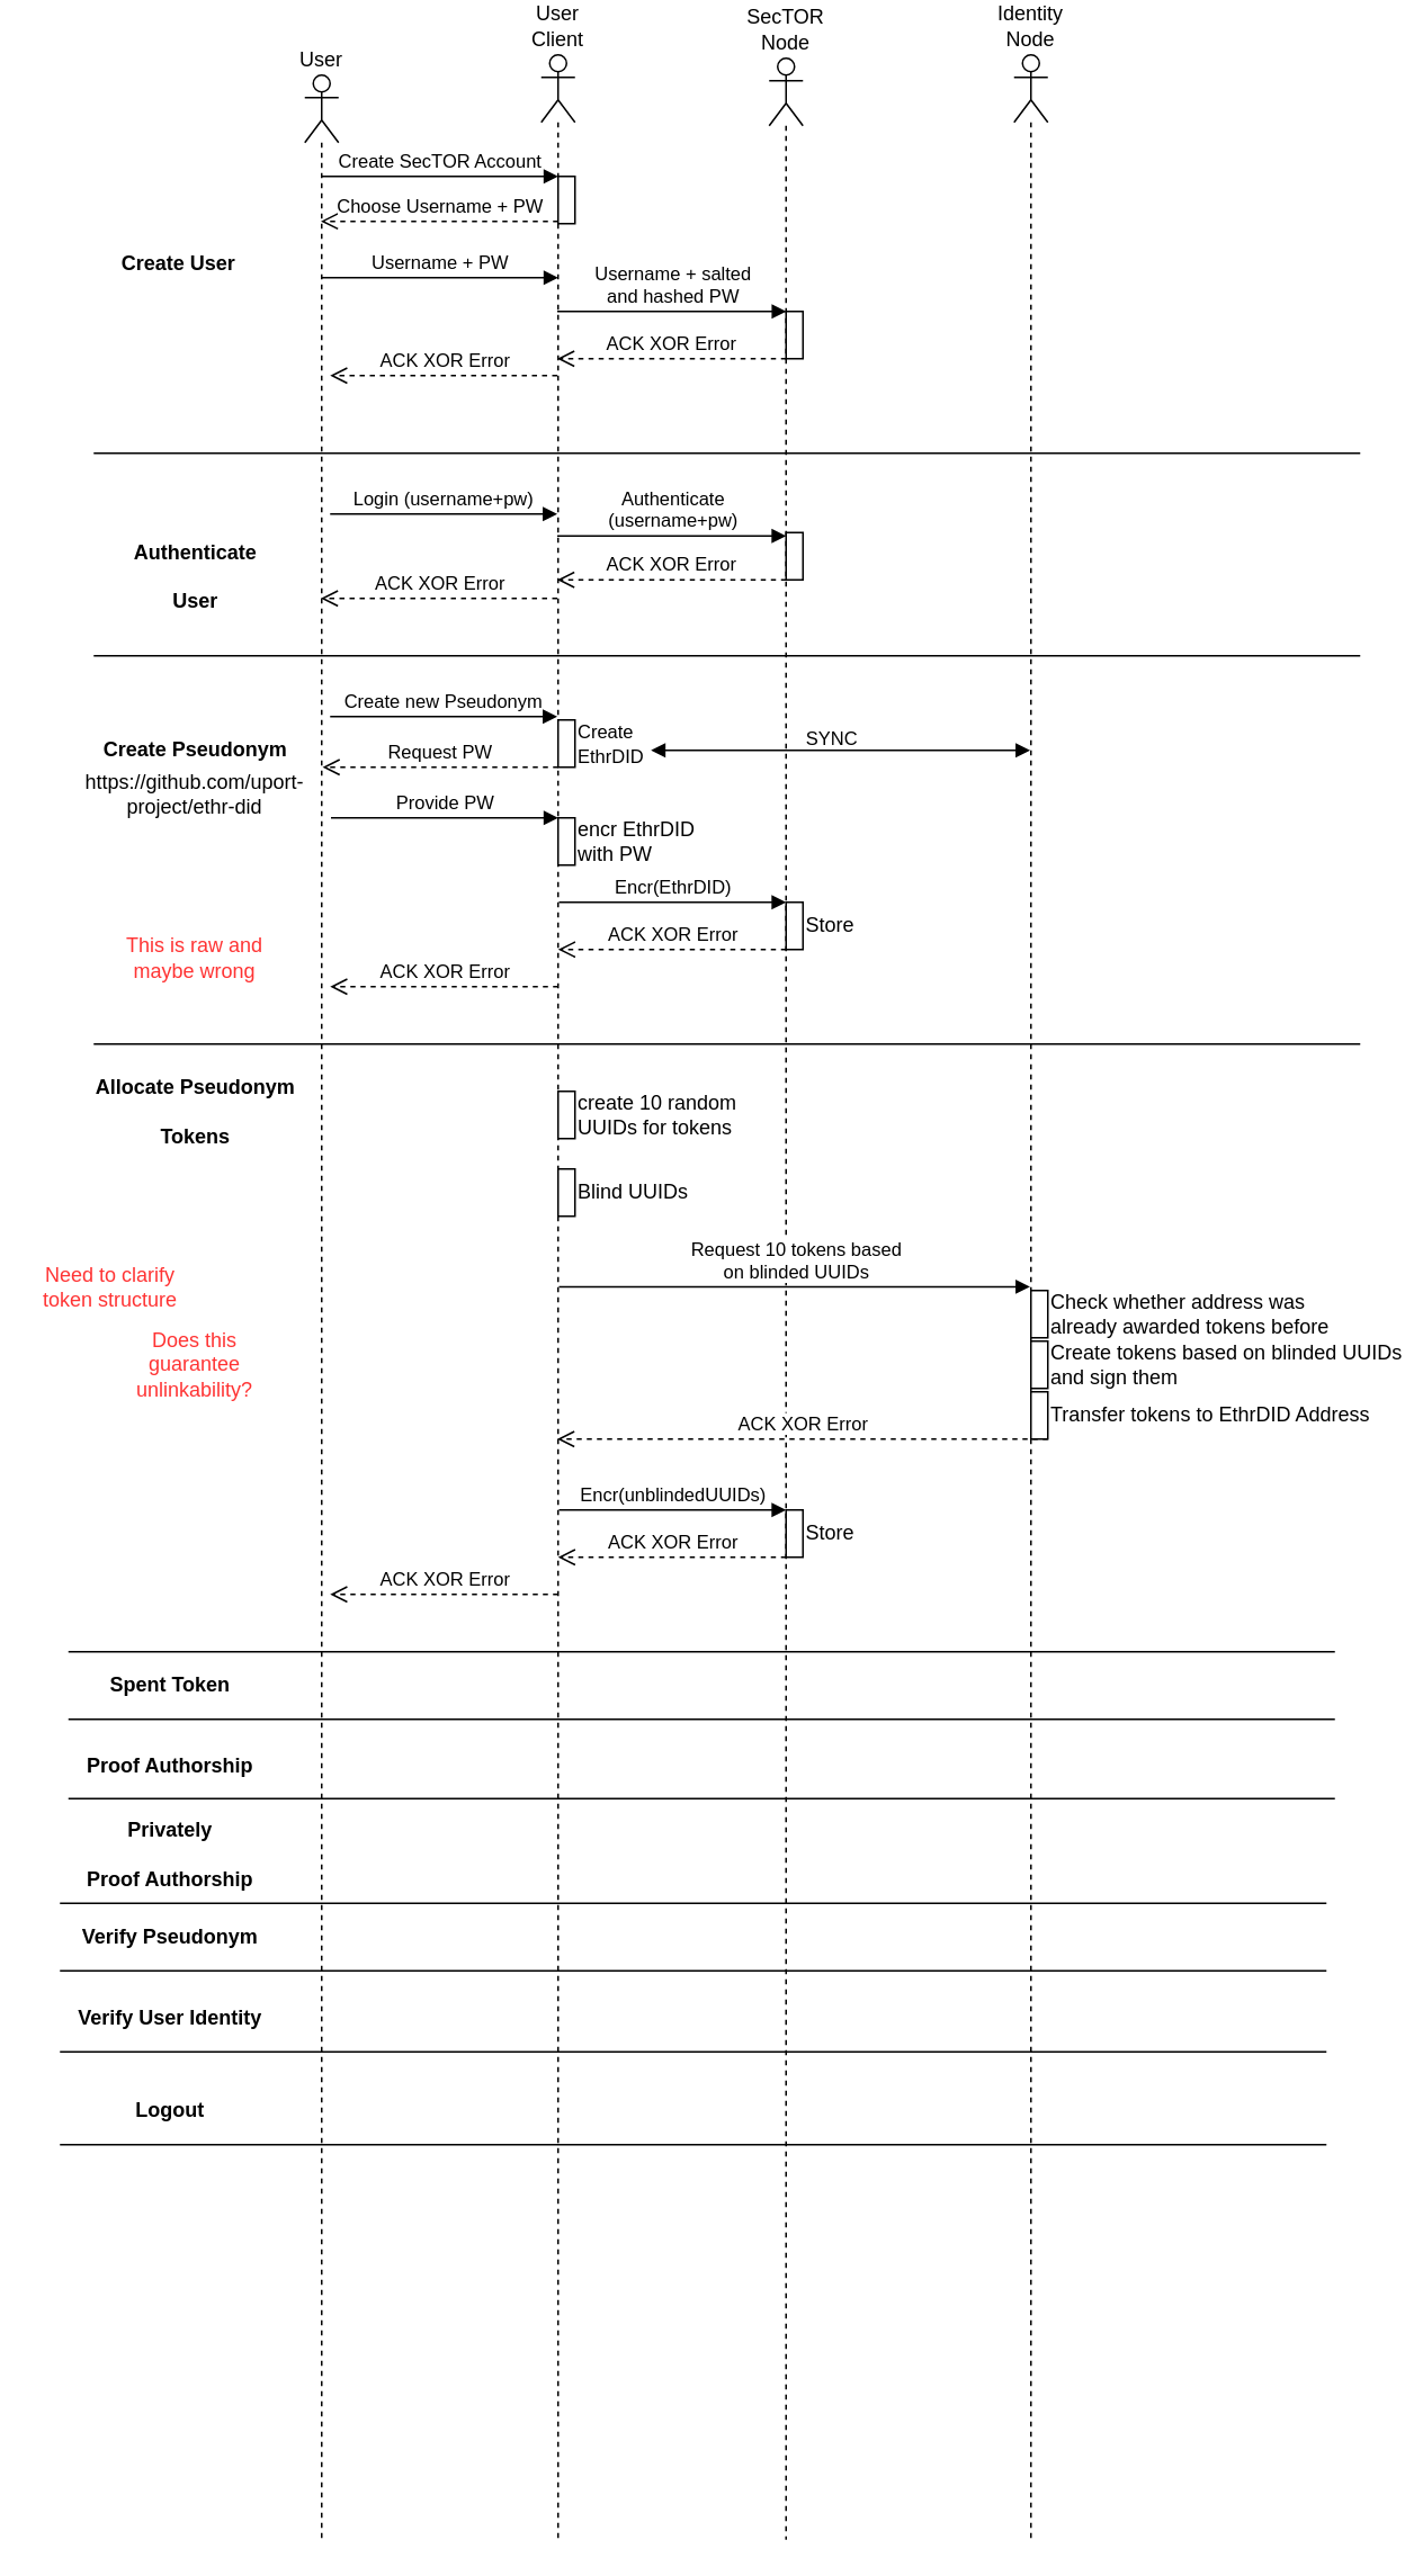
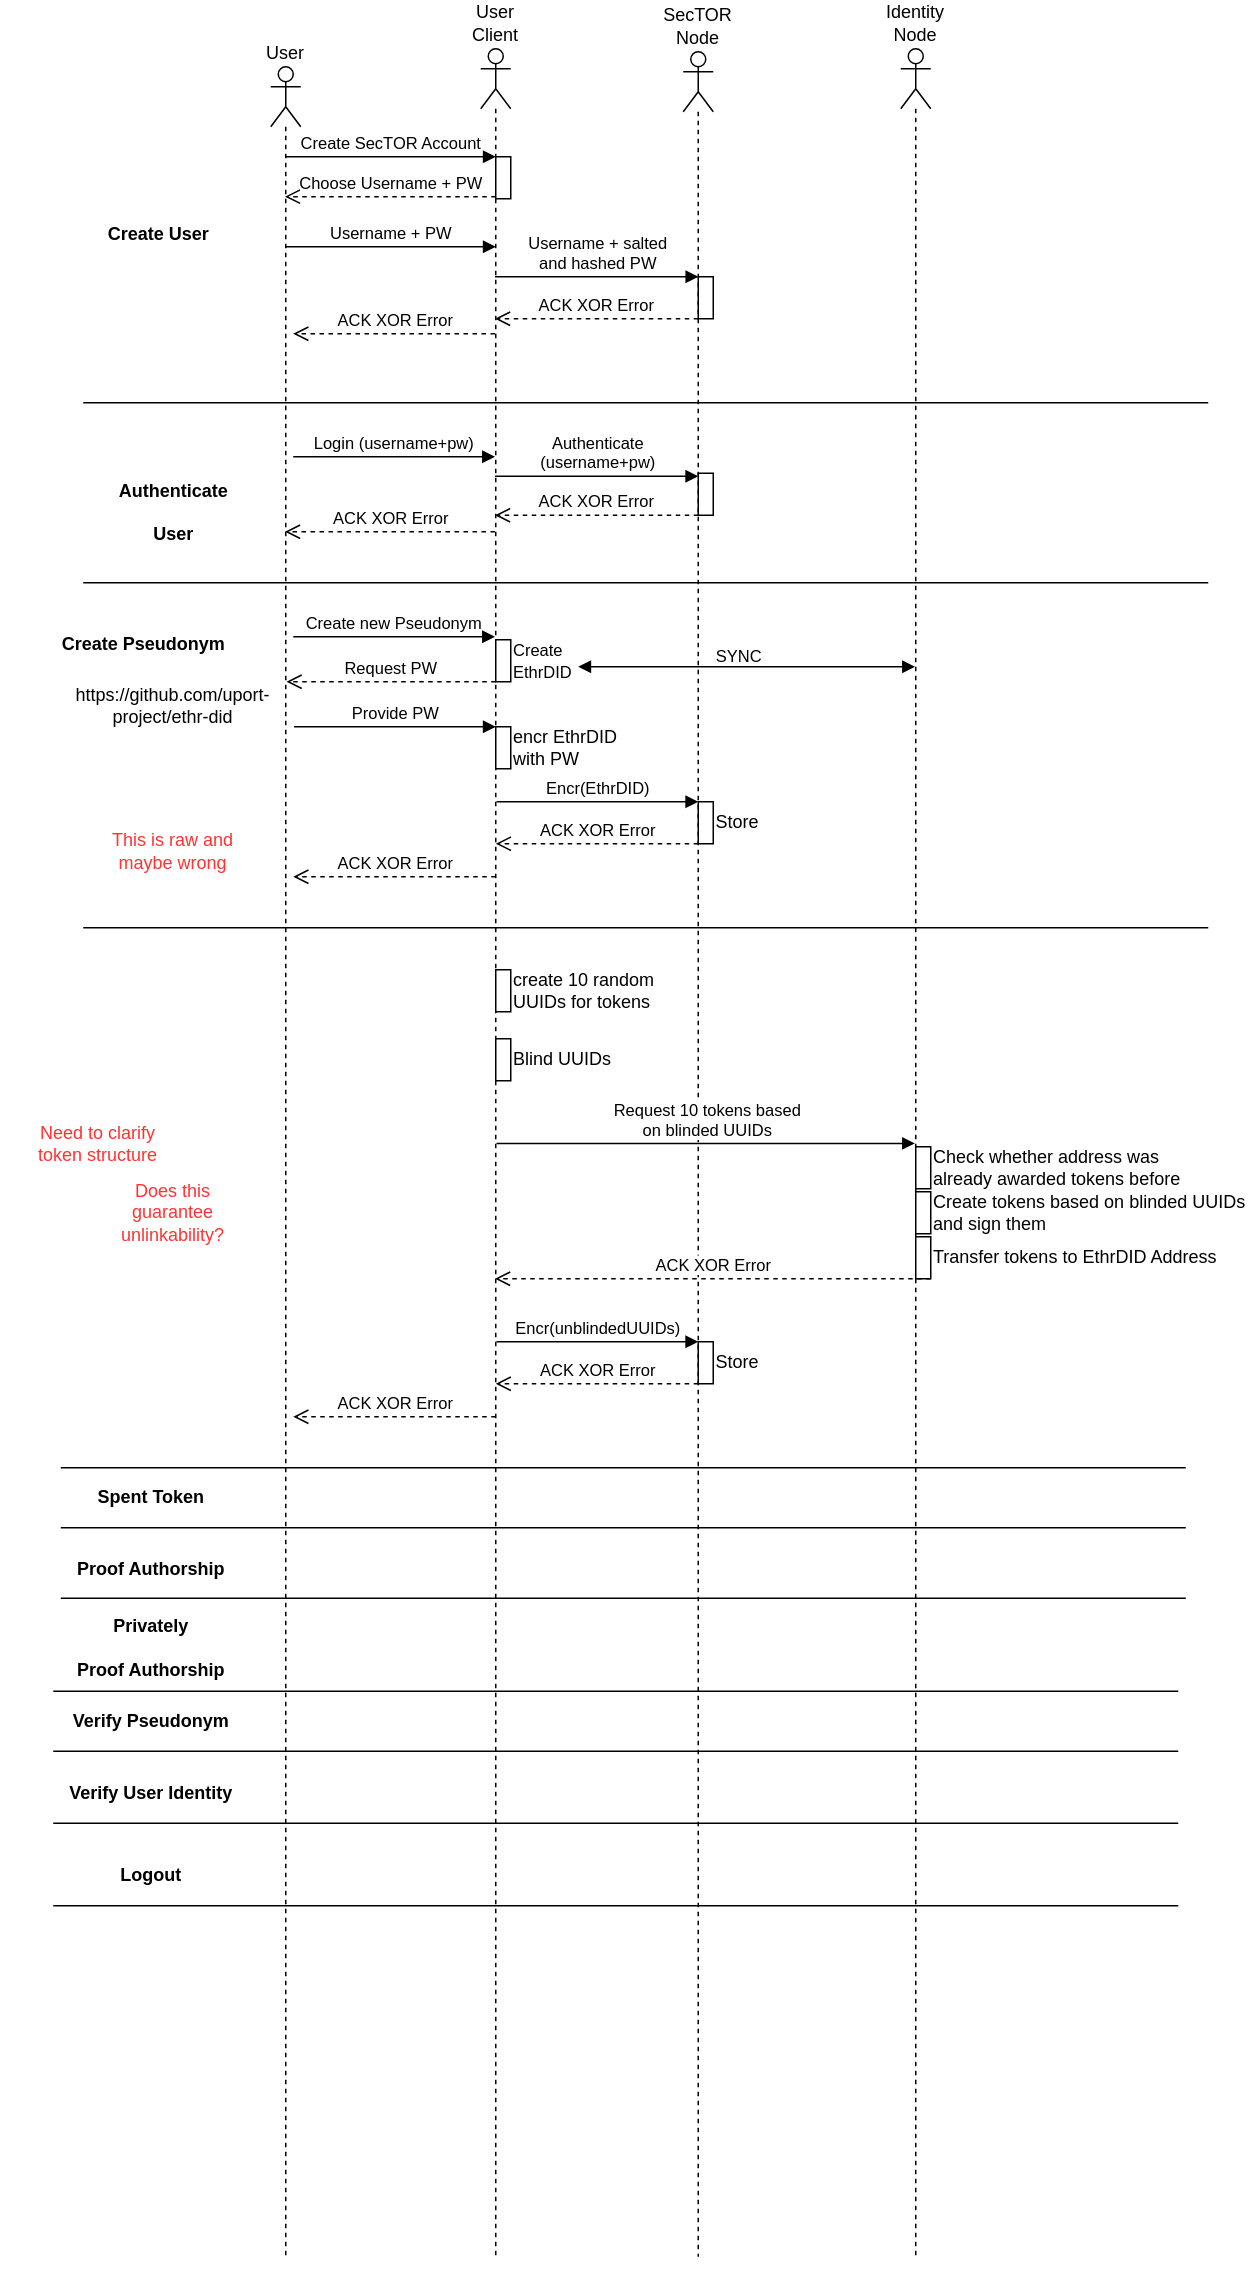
- <mxCell id="23" value="&lt;font style=&quot;font-size: 12px&quot;&gt;Create Pseudonym&lt;br&gt;&lt;/font&gt;" style="text;strokeColor=none;fillColor=none;html=1;fontSize=24;fontStyle=1;verticalAlign=middle;align=center;" vertex="1" parent="1"><mxGeometry x="65" y="408" width="100" height="40" as="geometry" /></mxCell>
+ <mxCell id="23" value="&lt;font style=&quot;font-size: 12px&quot;&gt;Create Pseudonym&lt;br&gt;&lt;/font&gt;" style="text;strokeColor=none;fillColor=none;html=1;fontSize=24;fontStyle=1;verticalAlign=middle;align=center;" vertex="1" parent="1"><mxGeometry x="45" y="393" width="100" height="40" as="geometry" /></mxCell>
- <mxCell id="36" value="&lt;div&gt;&lt;font style=&quot;font-size: 12px&quot;&gt;Allocate Pseudonym&lt;/font&gt;&lt;/div&gt;&lt;div&gt;&lt;font style=&quot;font-size: 12px&quot;&gt;Tokens&lt;br&gt;&lt;/font&gt;&lt;/div&gt;" style="text;strokeColor=none;fillColor=none;html=1;fontSize=24;fontStyle=1;verticalAlign=middle;align=center;" vertex="1" parent="1"><mxGeometry x="65" y="622" width="100" height="40" as="geometry" /></mxCell>
